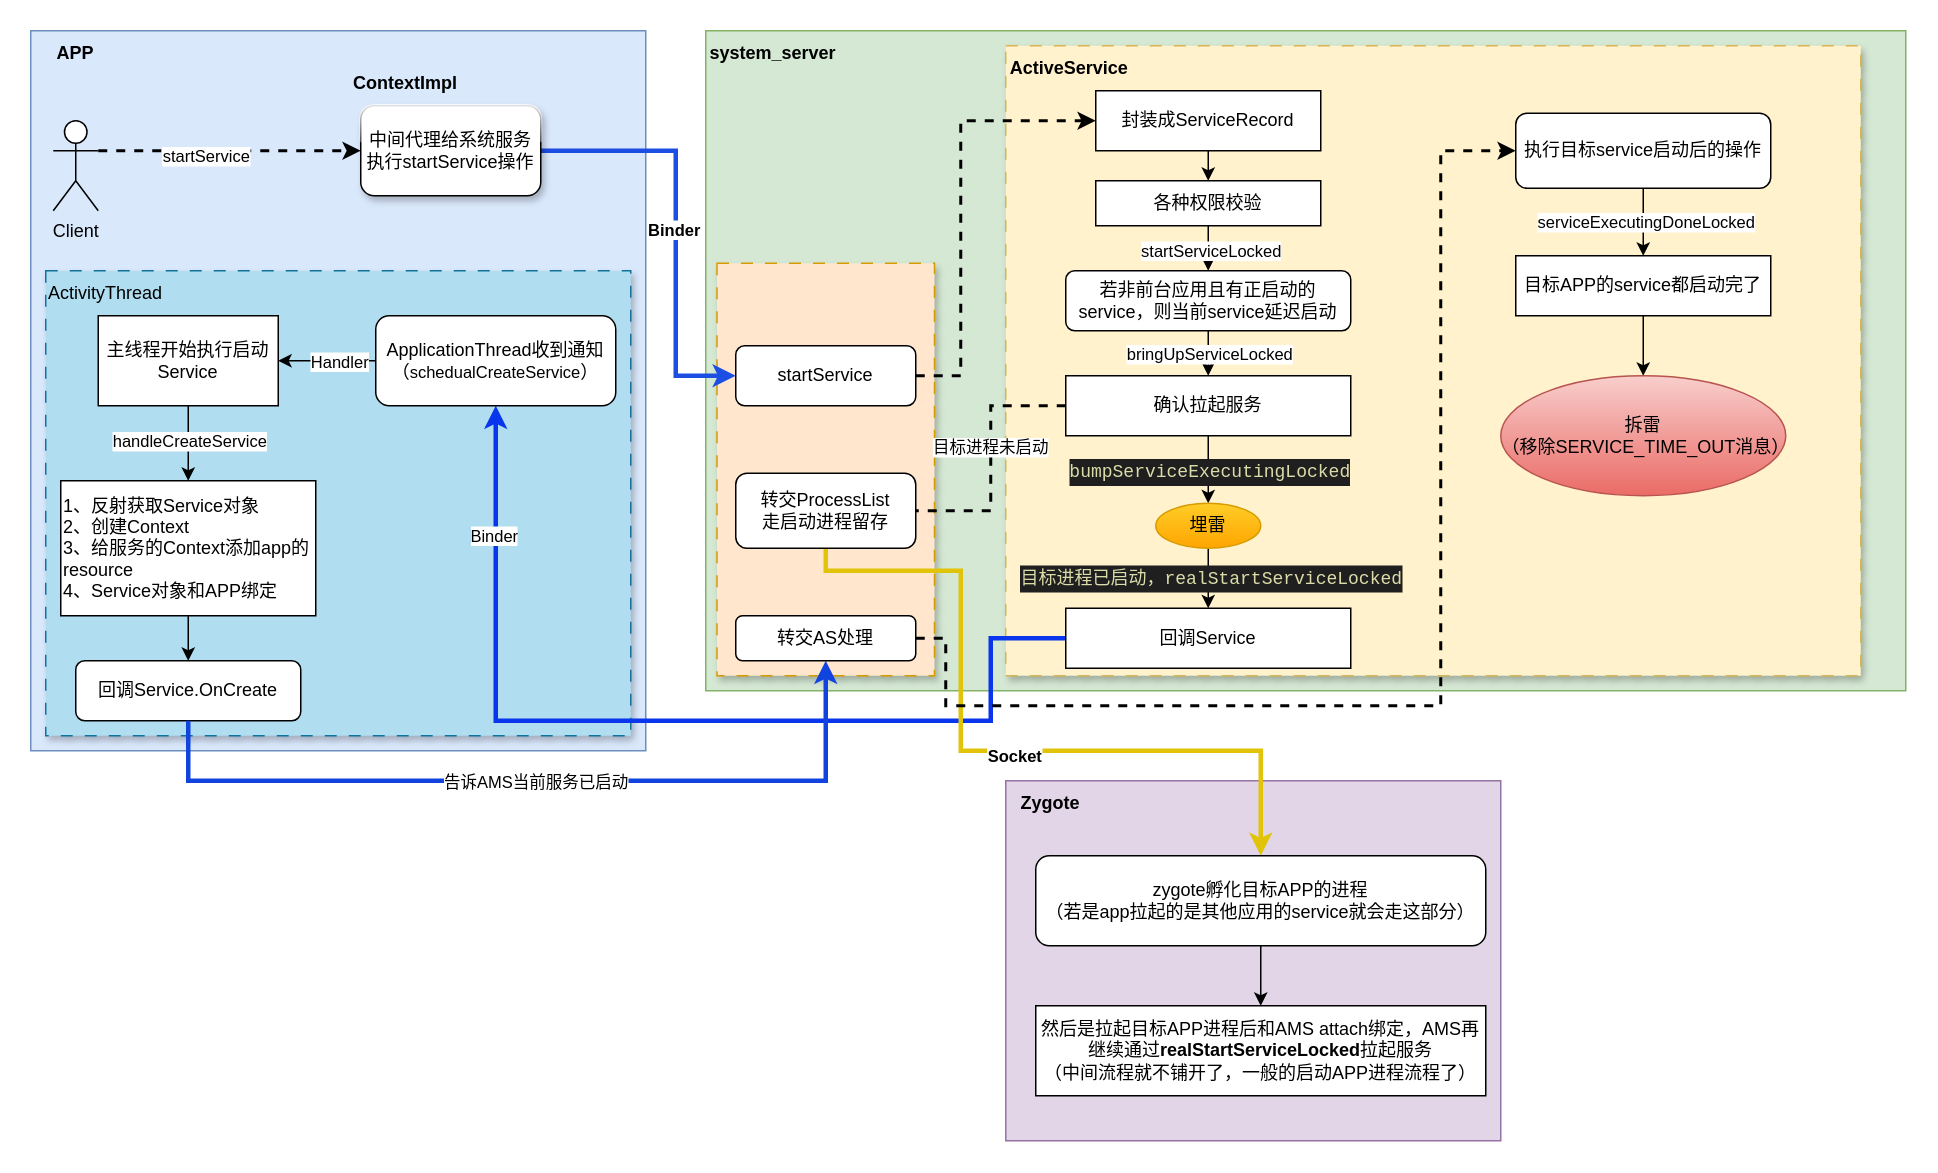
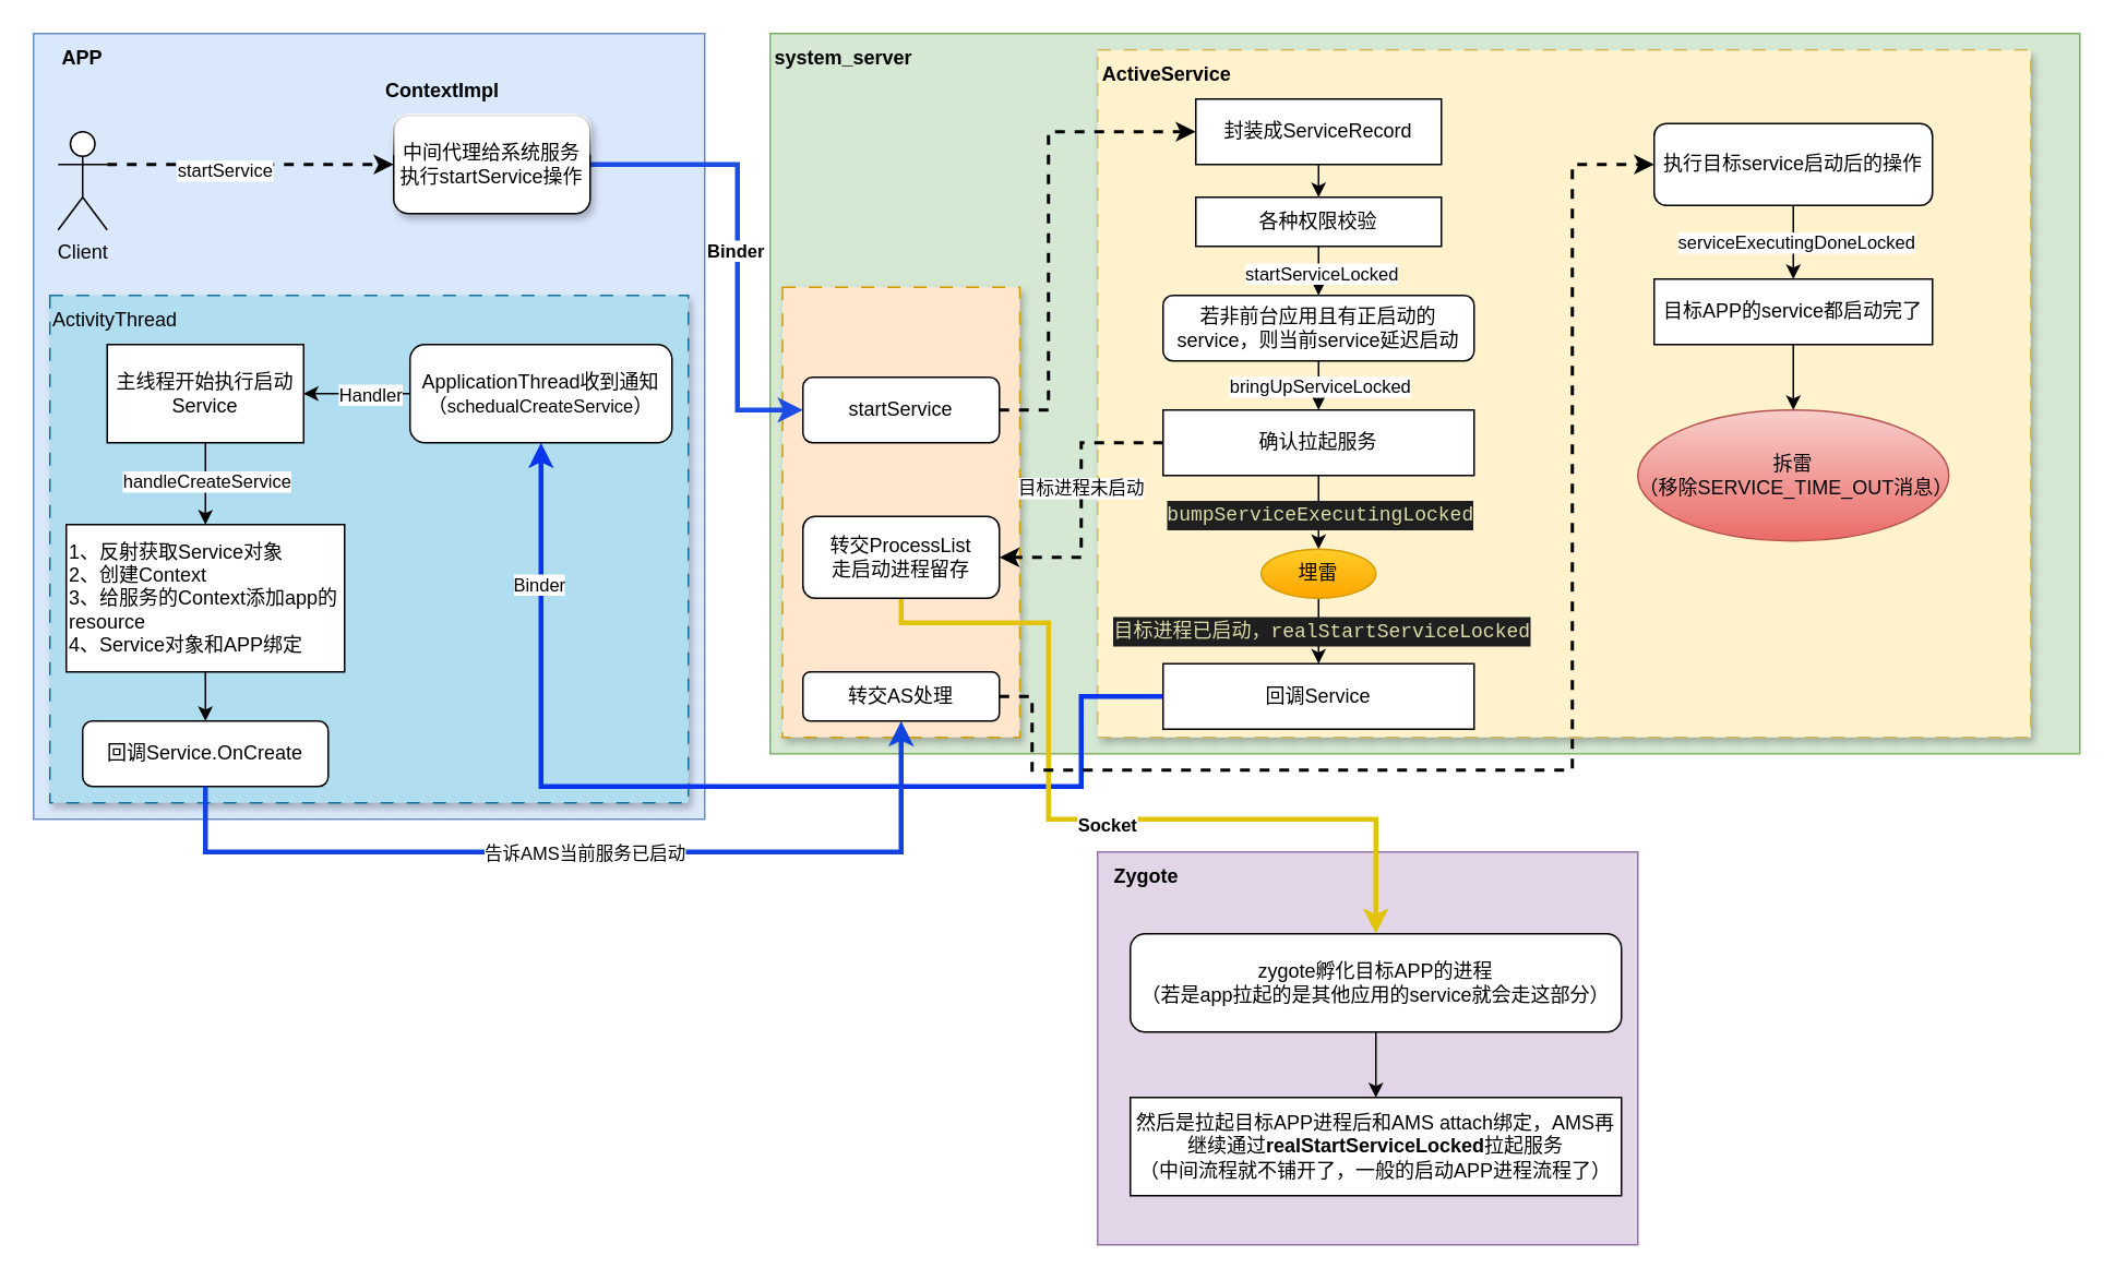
- <mxCell id="27" style="edgeStyle=orthogonalEdgeStyle;rounded=0;orthogonalLoop=1;jettySize=auto;html=1;exitX=0;exitY=0.5;exitDx=0;exitDy=0;entryX=1;entryY=0.5;entryDx=0;entryDy=0;dashed=1;strokeWidth=2;endArrow=none;" edge="1" parent="1" source="31" target="40"><mxGeometry relative="1" as="geometry" /></mxCell>
+ <mxCell id="27" style="edgeStyle=orthogonalEdgeStyle;rounded=0;orthogonalLoop=1;jettySize=auto;html=1;exitX=0;exitY=0.5;exitDx=0;exitDy=0;entryX=1;entryY=0.5;entryDx=0;entryDy=0;dashed=1;strokeWidth=2;" edge="1" parent="1" source="31" target="40"><mxGeometry relative="1" as="geometry" /></mxCell>
